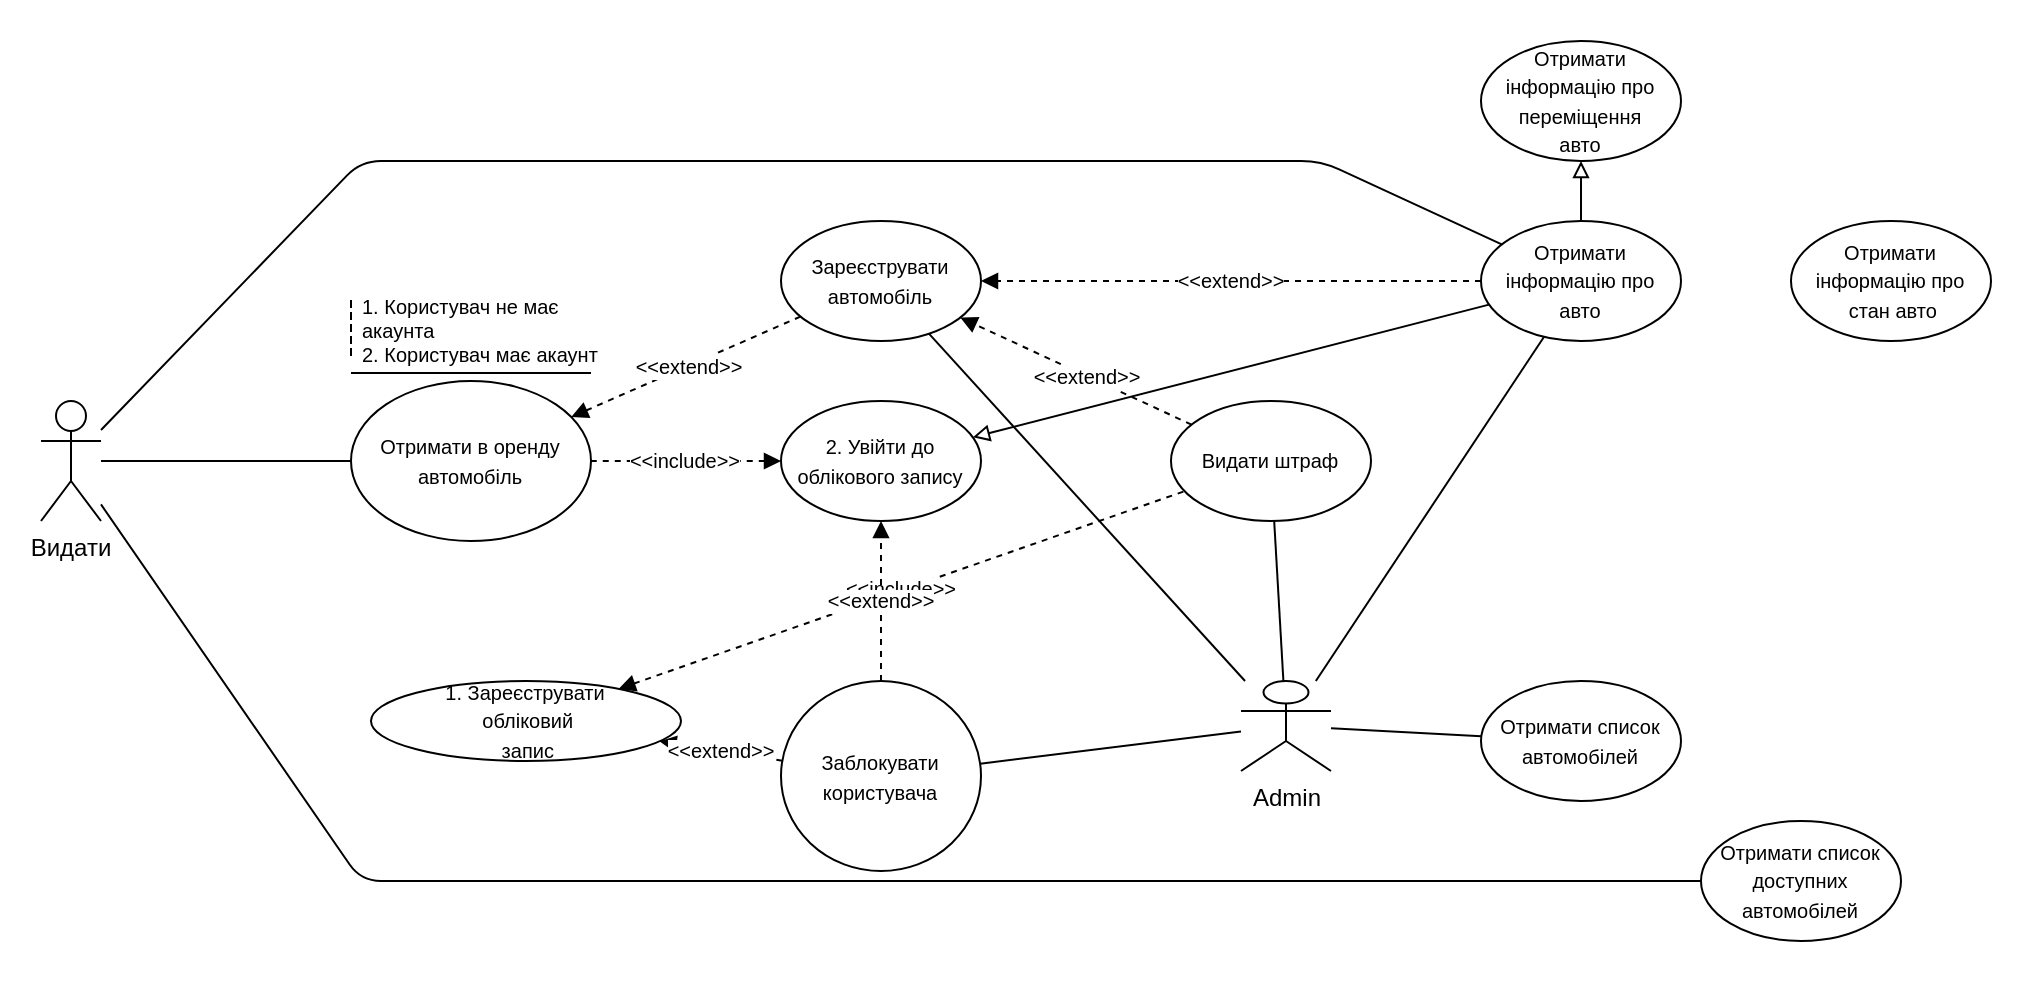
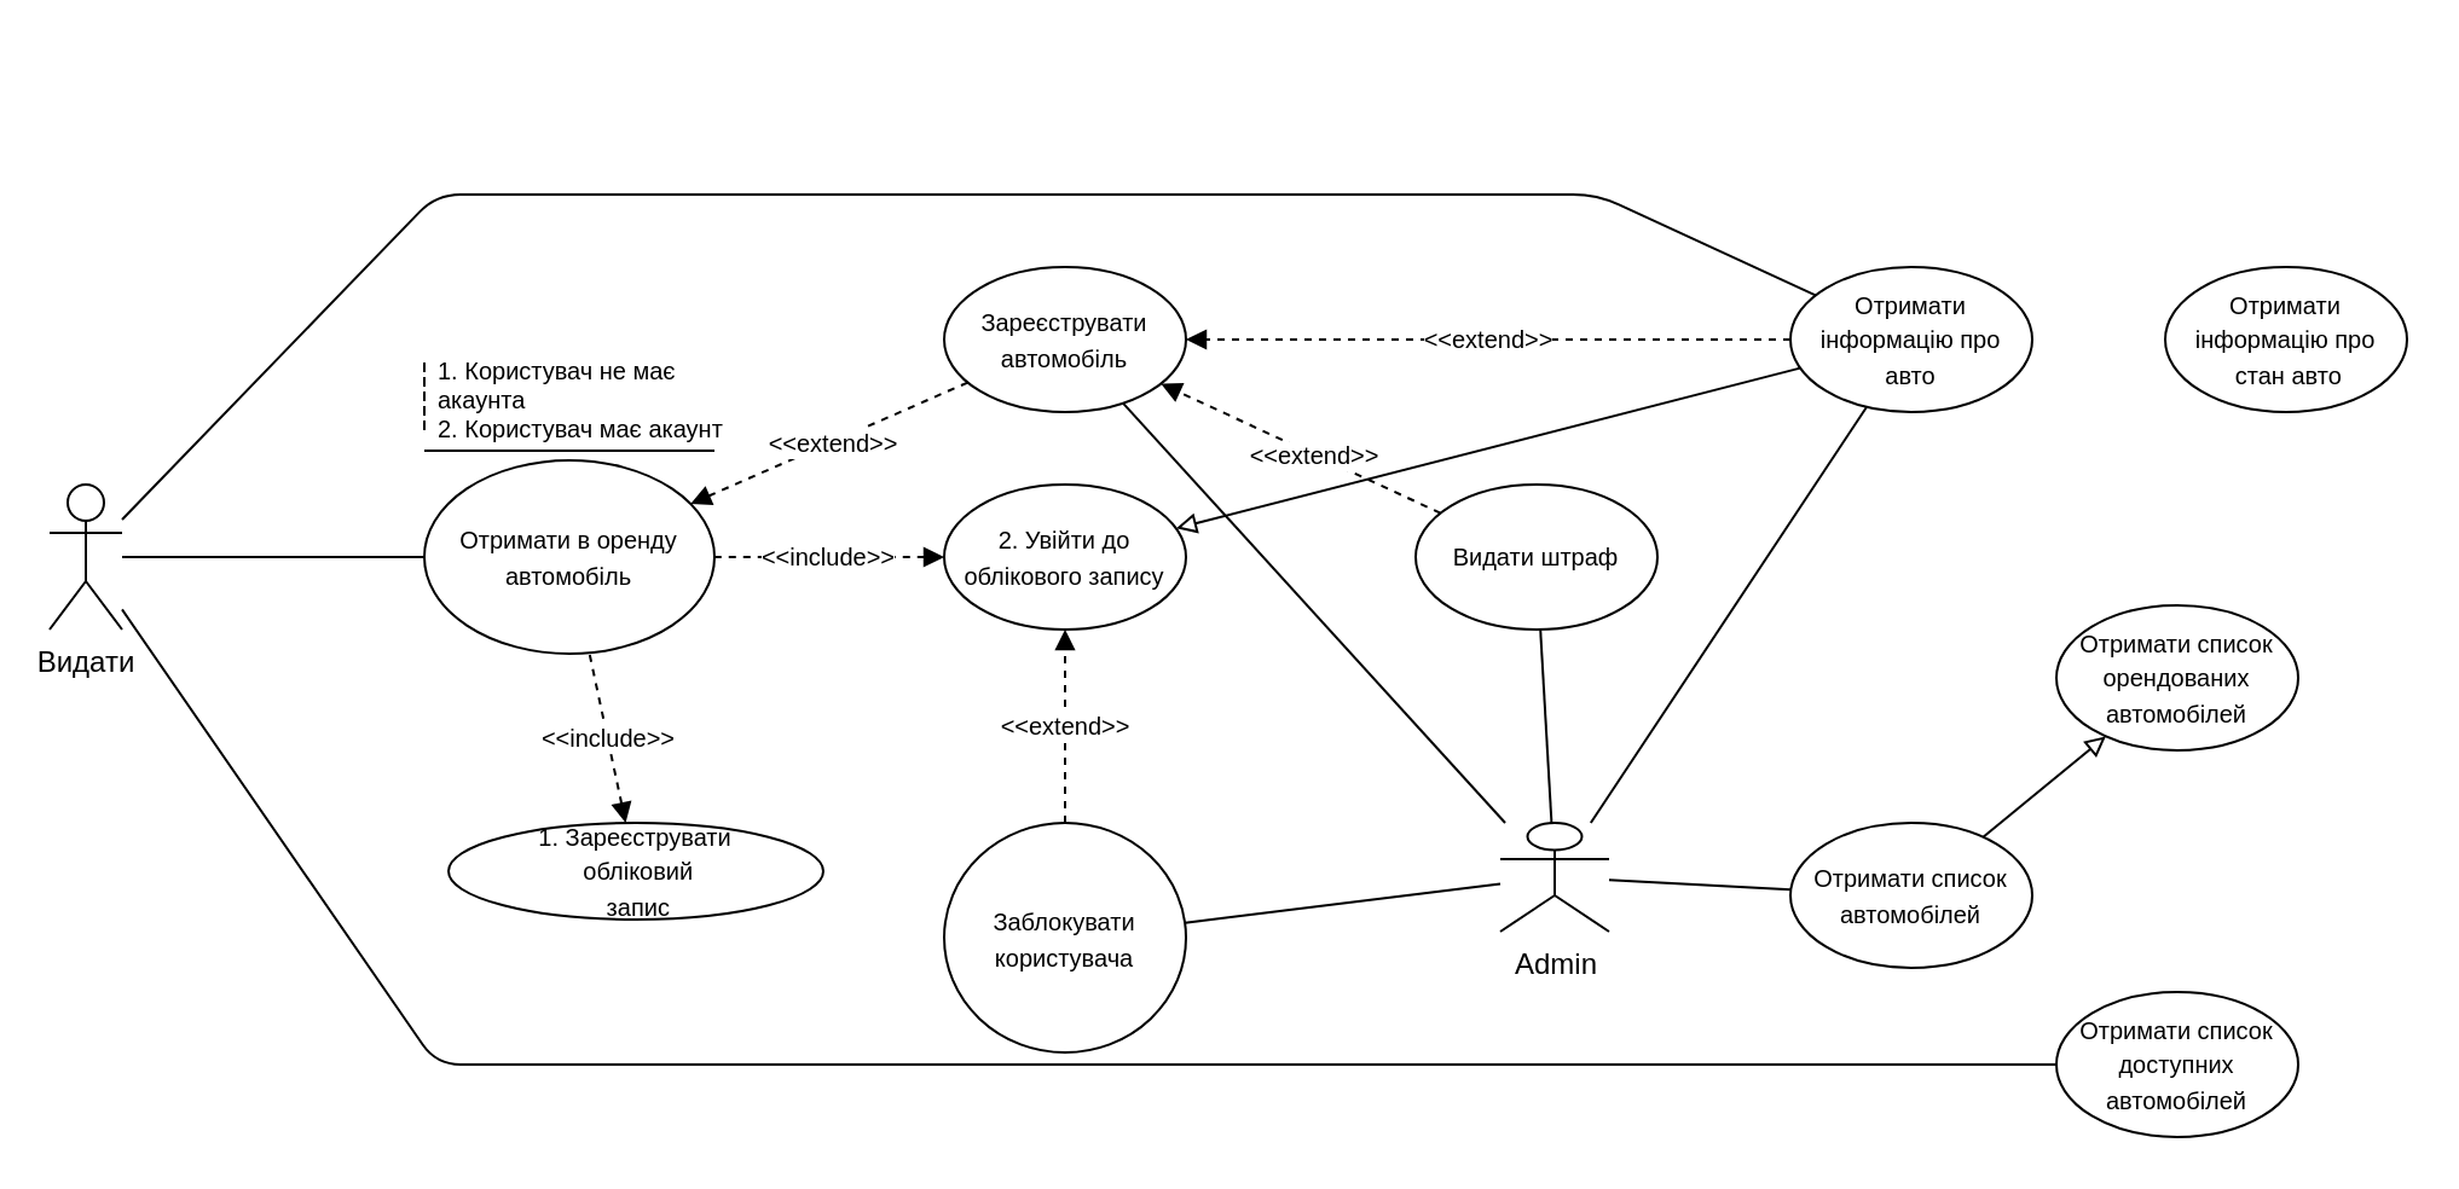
- <mxCell id="18" value="&lt;span style=&quot;font-size: 10px&quot;&gt;Отримати інформацію про переміщення &lt;br&gt;авто&lt;/span&gt;" style="ellipse;whiteSpace=wrap;html=1;align=center;" parent="1" vertex="1"><mxGeometry x="740" y="20" width="100" height="60" as="geometry" /></mxCell>
- <mxCell id="28" style="edgeStyle=none;rounded=1;jumpSize=6;orthogonalLoop=1;jettySize=auto;html=1;fontSize=10;startArrow=none;startFill=0;endArrow=block;endFill=0;endSize=6;" parent="1" source="29" target="18" edge="1"><mxGeometry relative="1" as="geometry" /></mxCell>
+ <mxCell id="16" value="&lt;font style=&quot;font-size: 10px&quot;&gt;Отримати список орендованих автомобілей&lt;/font&gt;" style="ellipse;whiteSpace=wrap;html=1;align=center;" parent="1" vertex="1"><mxGeometry x="850" y="250" width="100" height="60" as="geometry" /></mxCell>
- <mxCell id="34" value="&amp;lt;&amp;lt;include&amp;gt;&amp;gt;" style="endArrow=none;endSize=6;dashed=1;html=1;rounded=1;fontSize=10;endFill=0;jumpSize=6;startArrow=block;startFill=1;" parent="1" source="12" target="22" edge="1"><mxGeometry width="160" relative="1" as="geometry"><mxPoint x="135" y="250" as="sourcePoint" /><mxPoint x="295" y="250" as="targetPoint" /></mxGeometry></mxCell>
+ <mxCell id="34" value="&amp;lt;&amp;lt;include&amp;gt;&amp;gt;" style="endArrow=none;endSize=6;dashed=1;html=1;rounded=1;fontSize=10;endFill=0;jumpSize=6;startArrow=block;startFill=1;" parent="1" source="12" target="25" edge="1"><mxGeometry width="160" relative="1" as="geometry"><mxPoint x="135" y="250" as="sourcePoint" /><mxPoint x="295" y="250" as="targetPoint" /></mxGeometry></mxCell>
+ <mxCell id="38" value="" style="html=1;verticalAlign=bottom;endArrow=block;rounded=1;fontSize=10;endSize=6;jumpSize=6;endFill=0;" parent="1" source="26" target="16" edge="1"><mxGeometry width="80" relative="1" as="geometry"><mxPoint x="540" y="280" as="sourcePoint" /><mxPoint x="620" y="280" as="targetPoint" /></mxGeometry></mxCell>
- <mxCell id="37" value="&amp;lt;&amp;lt;extend&amp;gt;&amp;gt;" style="html=1;verticalAlign=middle;endArrow=block;dashed=1;endSize=6;rounded=1;fontSize=10;jumpSize=6;endFill=1;startArrow=none;startFill=0;" parent="1" source="24" target="12" edge="1"><mxGeometry relative="1" as="geometry"><mxPoint x="415.345" y="401.625" as="sourcePoint" /><mxPoint x="324.627" y="458.358" as="targetPoint" /></mxGeometry></mxCell>
